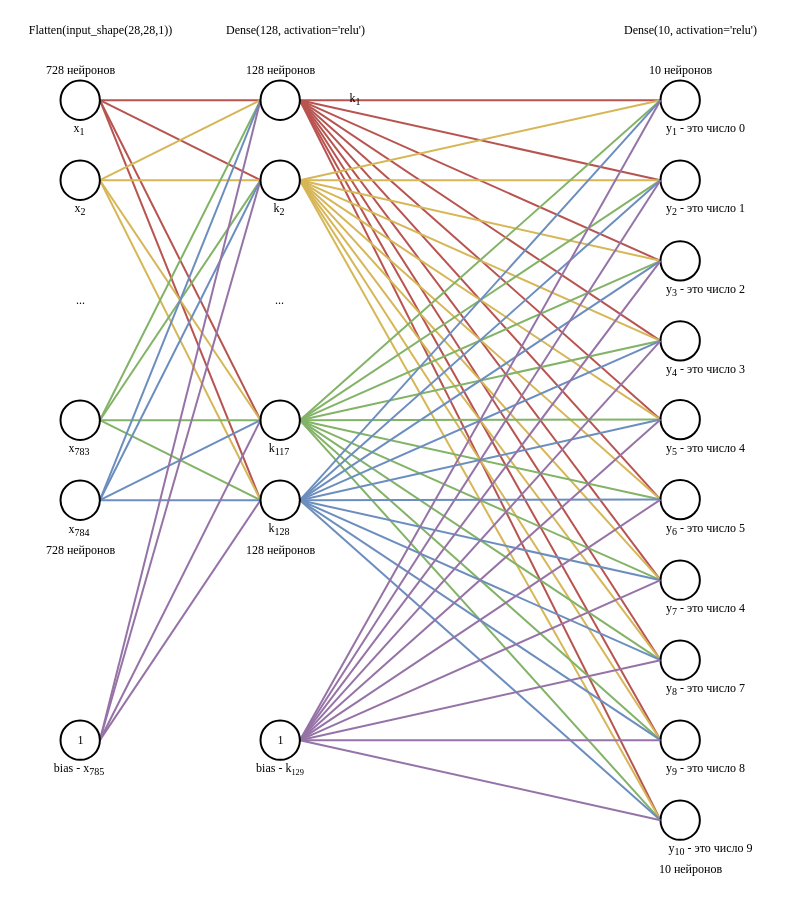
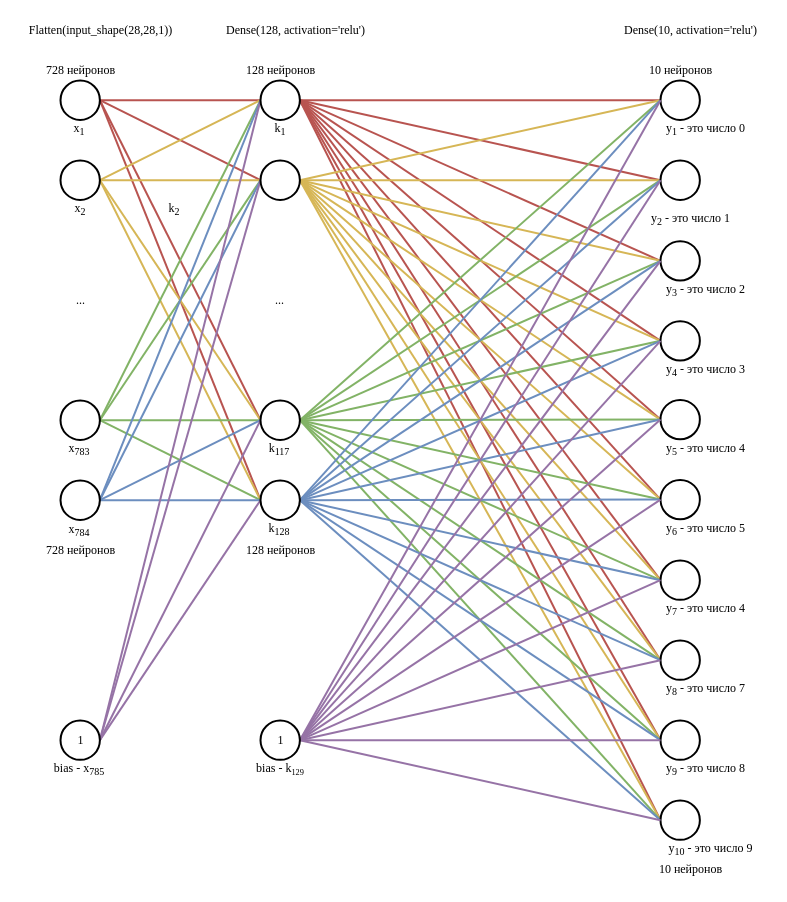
- <mxCell id="103" value="k&lt;sub&gt;1&lt;/sub&gt;" style="text;html=1;strokeColor=none;fillColor=none;align=center;verticalAlign=middle;whiteSpace=wrap;rounded=0;fontFamily=Times New Roman;" vertex="1" parent="1"><mxGeometry x="335" y="89.37" width="40" height="20" as="geometry" /></mxCell>
+ <mxCell id="103" value="k&lt;sub&gt;1&lt;/sub&gt;" style="text;html=1;strokeColor=none;fillColor=none;align=center;verticalAlign=middle;whiteSpace=wrap;rounded=0;fontFamily=Times New Roman;" vertex="1" parent="1"><mxGeometry x="260" y="119.37" width="40" height="20" as="geometry" /></mxCell>
- <mxCell id="102" value="k&lt;sub&gt;2&lt;/sub&gt;" style="text;html=1;strokeColor=none;fillColor=none;align=center;verticalAlign=middle;whiteSpace=wrap;rounded=0;fontFamily=Times New Roman;" vertex="1" parent="1"><mxGeometry x="259.37" y="199.37" width="40" height="20" as="geometry" /></mxCell>
+ <mxCell id="102" value="k&lt;sub&gt;2&lt;/sub&gt;" style="text;html=1;strokeColor=none;fillColor=none;align=center;verticalAlign=middle;whiteSpace=wrap;rounded=0;fontFamily=Times New Roman;" vertex="1" parent="1"><mxGeometry x="154.37" y="199.37" width="40" height="20" as="geometry" /></mxCell>
- <mxCell id="105" value="y&lt;sub&gt;2&lt;/sub&gt; - это число 1" style="text;html=1;align=center;verticalAlign=middle;resizable=0;points=[];autosize=1;fontFamily=Times New Roman;" vertex="1" parent="1"><mxGeometry x="660" y="199.37" width="90" height="20" as="geometry" /></mxCell>
+ <mxCell id="105" value="y&lt;sub&gt;2&lt;/sub&gt; - это число 1" style="text;html=1;align=center;verticalAlign=middle;resizable=0;points=[];autosize=1;fontFamily=Times New Roman;" vertex="1" parent="1"><mxGeometry x="645" y="209.37" width="90" height="20" as="geometry" /></mxCell>
